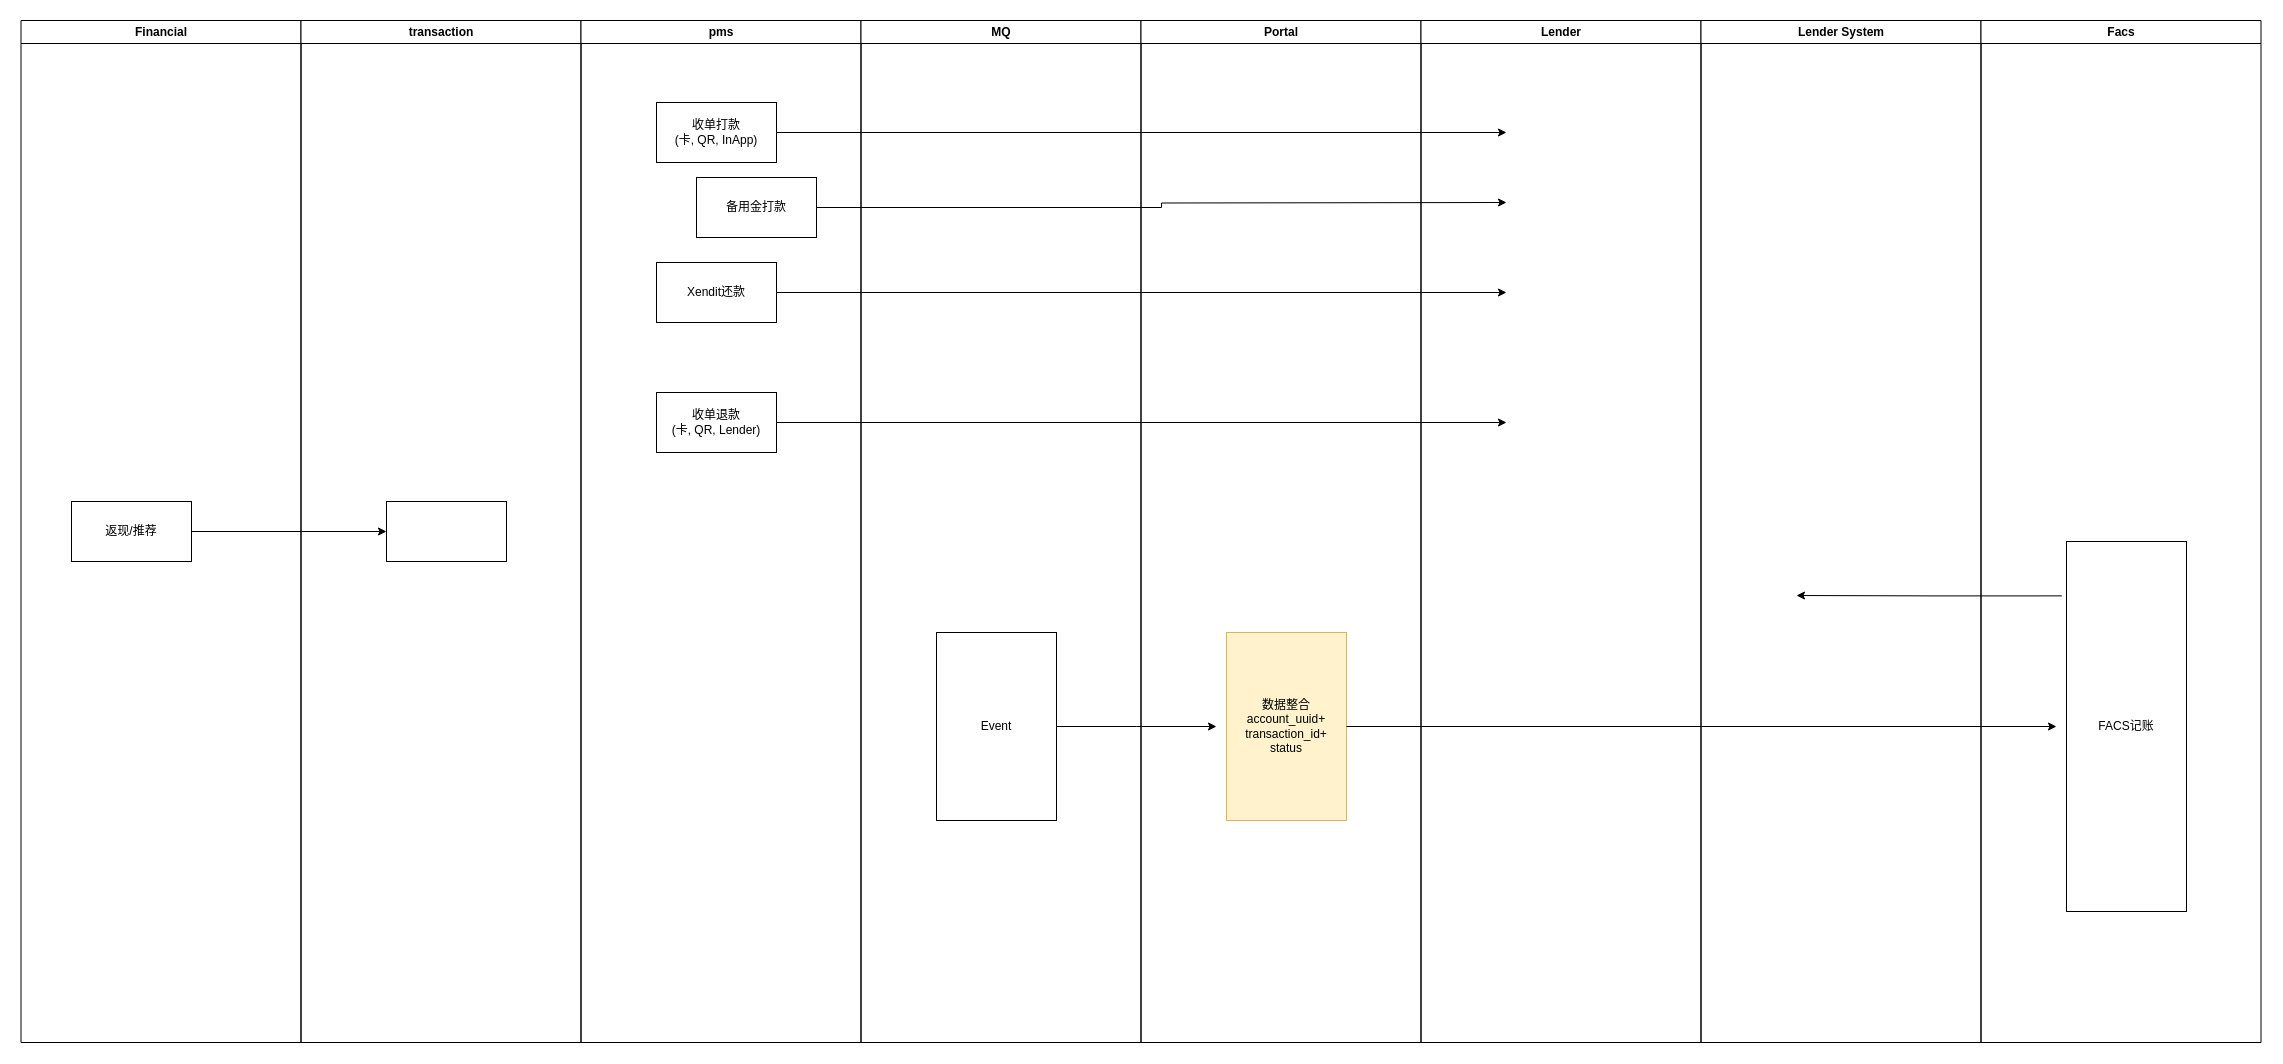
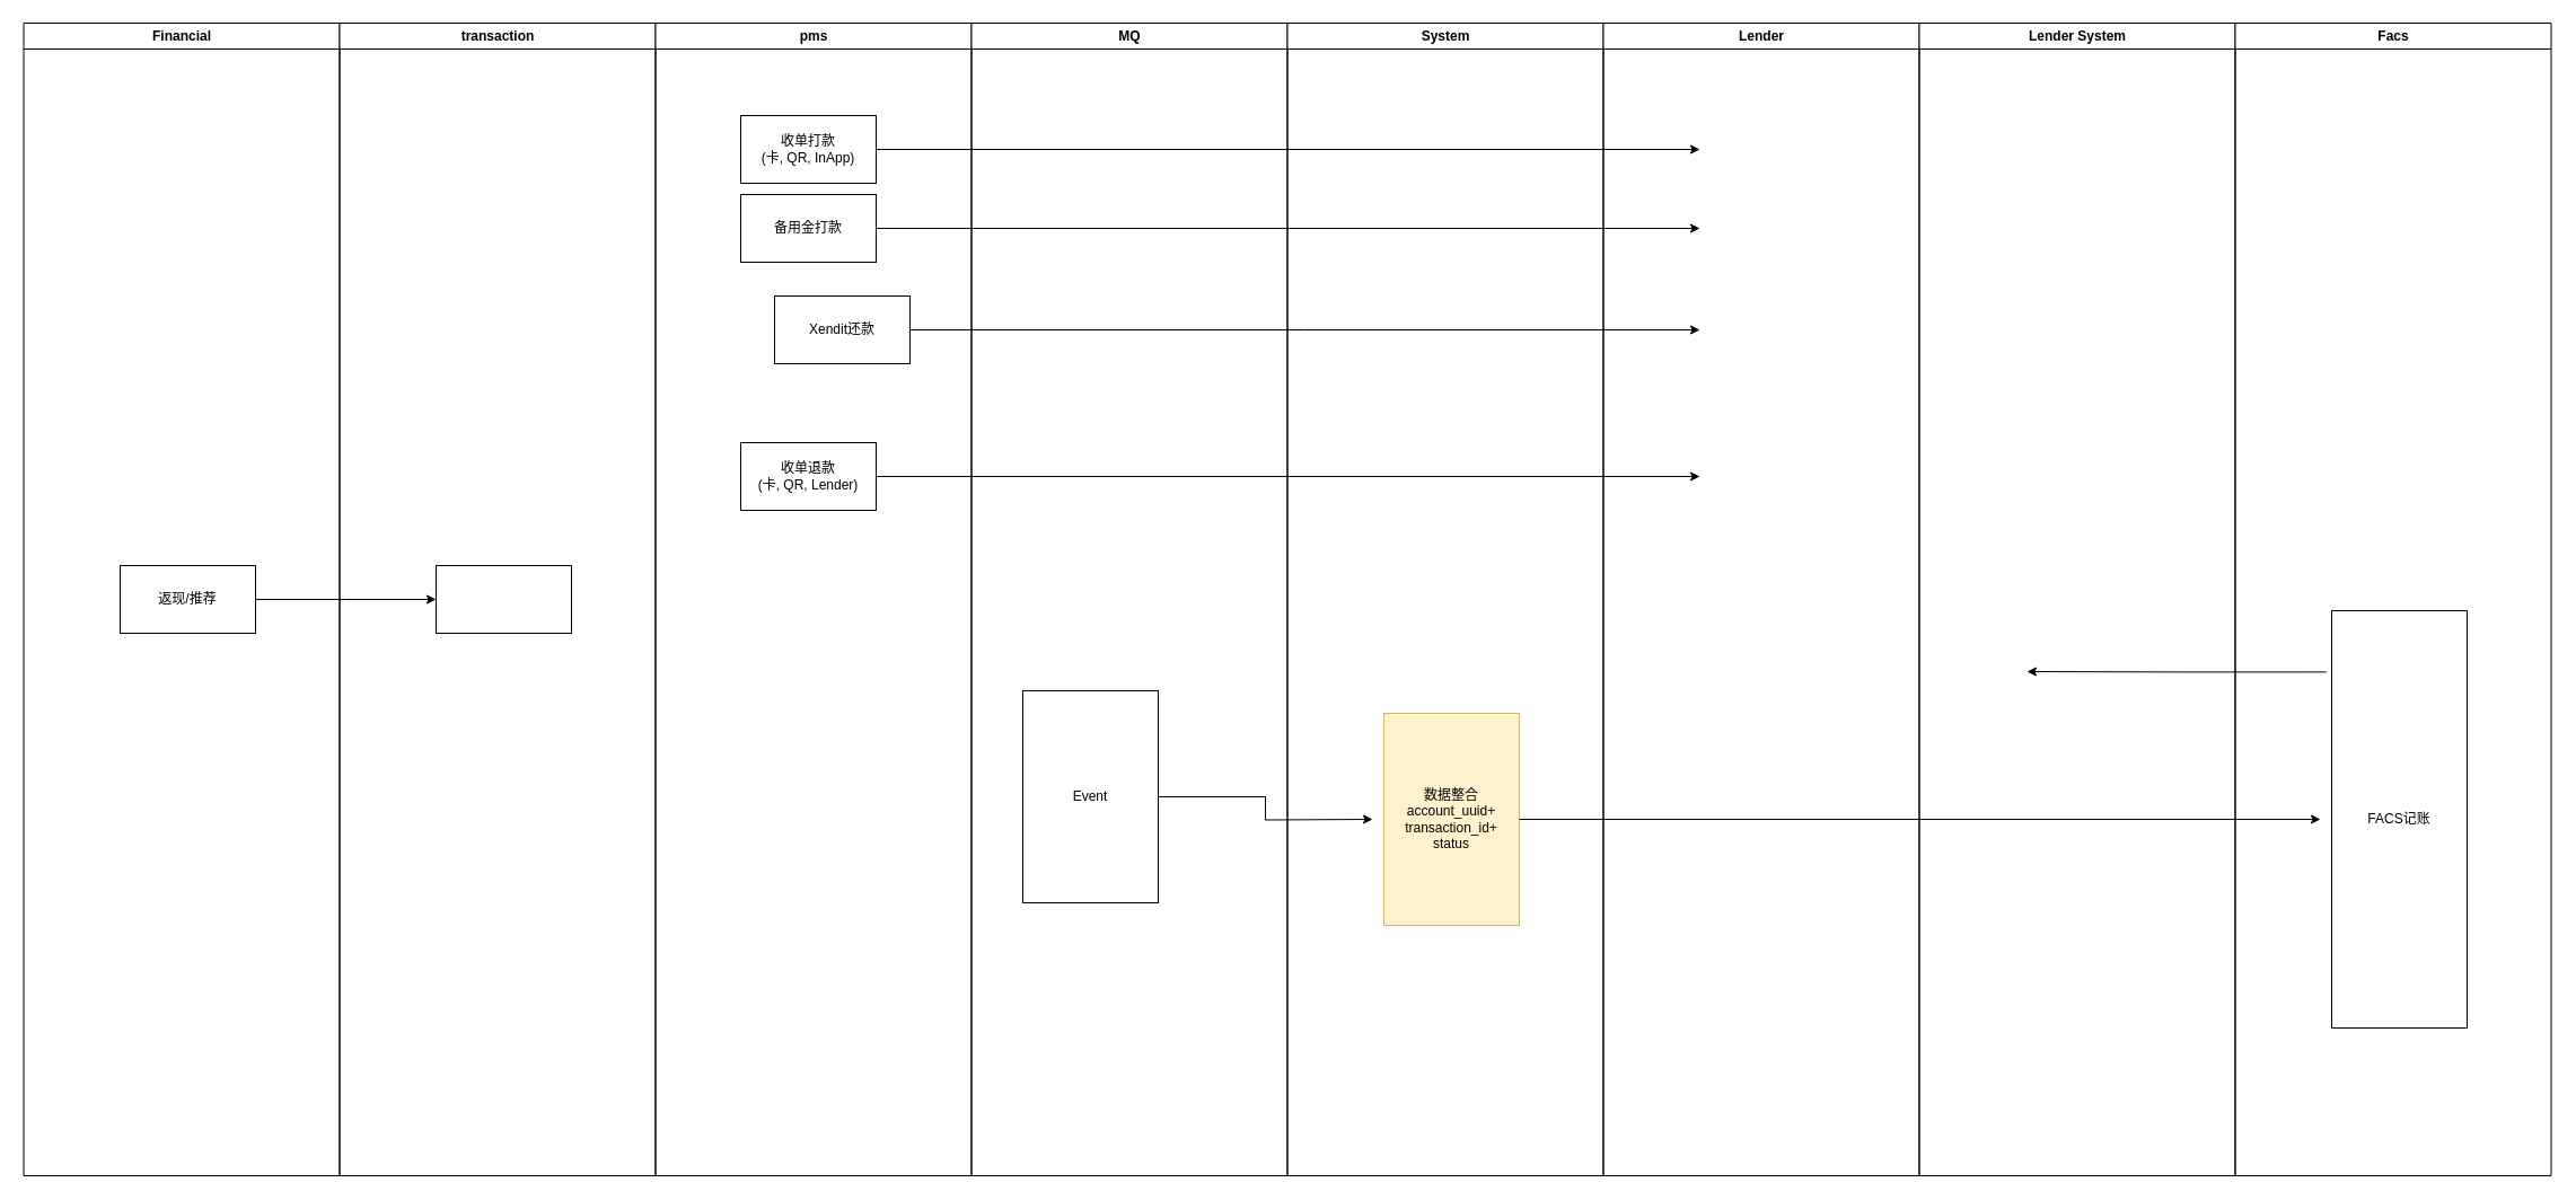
- <mxCell id="13" value="Portal" style="swimlane;whiteSpace=wrap" vertex="1" parent="1"><mxGeometry x="1140.5" y="20" width="280" height="1022" as="geometry" /></mxCell>
+ <mxCell id="13" value="System" style="swimlane;whiteSpace=wrap" vertex="1" parent="1"><mxGeometry x="1140.5" y="20" width="280" height="1022" as="geometry" /></mxCell>
- <mxCell id="9" value="备用金打款" style="rounded=0;whiteSpace=wrap;html=1;" vertex="1" parent="6"><mxGeometry x="115.5" y="157" width="120" height="60" as="geometry" /></mxCell>
+ <mxCell id="9" value="备用金打款" style="rounded=0;whiteSpace=wrap;html=1;" vertex="1" parent="6"><mxGeometry x="75.5" y="152" width="120" height="60" as="geometry" /></mxCell>
- <mxCell id="8" value="Xendit还款" style="rounded=0;whiteSpace=wrap;html=1;" vertex="1" parent="6"><mxGeometry x="75.5" y="242" width="120" height="60" as="geometry" /></mxCell>
+ <mxCell id="8" value="Xendit还款" style="rounded=0;whiteSpace=wrap;html=1;" vertex="1" parent="6"><mxGeometry x="105.5" y="242" width="120" height="60" as="geometry" /></mxCell>
- <mxCell id="3" value="返现/推荐" style="rounded=0;whiteSpace=wrap;html=1;" vertex="1" parent="2"><mxGeometry x="50.5" y="481" width="120" height="60" as="geometry" /></mxCell>
+ <mxCell id="3" value="返现/推荐" style="rounded=0;whiteSpace=wrap;html=1;" vertex="1" parent="2"><mxGeometry x="85.5" y="481" width="120" height="60" as="geometry" /></mxCell>
- <mxCell id="12" value="Event" style="rounded=0;whiteSpace=wrap;html=1;" vertex="1" parent="11"><mxGeometry x="75.5" y="612" width="120" height="188" as="geometry" /></mxCell>
+ <mxCell id="12" value="Event" style="rounded=0;whiteSpace=wrap;html=1;" vertex="1" parent="11"><mxGeometry x="45.5" y="592" width="120" height="188" as="geometry" /></mxCell>
